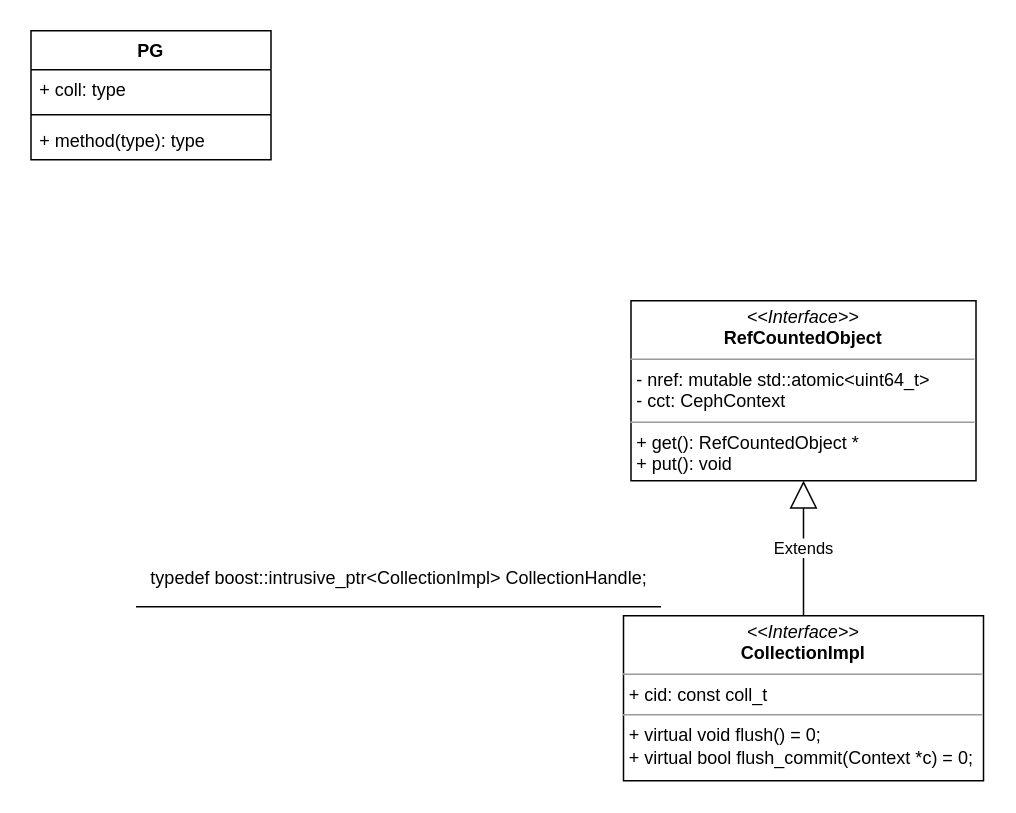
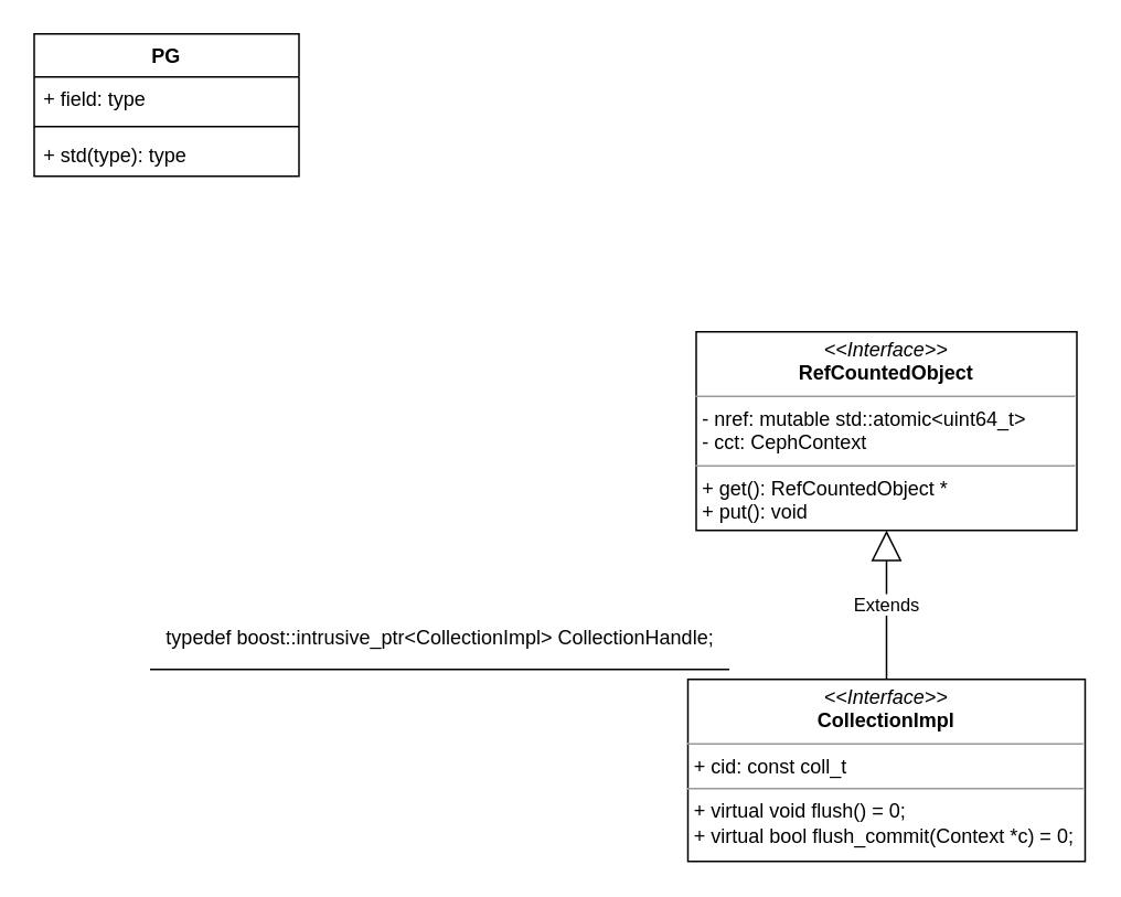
- <mxCell id="3" value="+ coll: type" style="text;strokeColor=none;fillColor=none;align=left;verticalAlign=top;spacingLeft=4;spacingRight=4;overflow=hidden;rotatable=0;points=[[0,0.5],[1,0.5]];portConstraint=eastwest;whiteSpace=wrap;html=1;" vertex="1" parent="2"><mxGeometry y="26" width="160" height="26" as="geometry" /></mxCell>
+ <mxCell id="3" value="+ field: type" style="text;strokeColor=none;fillColor=none;align=left;verticalAlign=top;spacingLeft=4;spacingRight=4;overflow=hidden;rotatable=0;points=[[0,0.5],[1,0.5]];portConstraint=eastwest;whiteSpace=wrap;html=1;" vertex="1" parent="2"><mxGeometry y="26" width="160" height="26" as="geometry" /></mxCell>
- <mxCell id="5" value="+ method(type): type" style="text;strokeColor=none;fillColor=none;align=left;verticalAlign=top;spacingLeft=4;spacingRight=4;overflow=hidden;rotatable=0;points=[[0,0.5],[1,0.5]];portConstraint=eastwest;whiteSpace=wrap;html=1;" vertex="1" parent="2"><mxGeometry y="60" width="160" height="26" as="geometry" /></mxCell>
+ <mxCell id="5" value="+ std(type): type" style="text;strokeColor=none;fillColor=none;align=left;verticalAlign=top;spacingLeft=4;spacingRight=4;overflow=hidden;rotatable=0;points=[[0,0.5],[1,0.5]];portConstraint=eastwest;whiteSpace=wrap;html=1;" vertex="1" parent="2"><mxGeometry y="60" width="160" height="26" as="geometry" /></mxCell>
